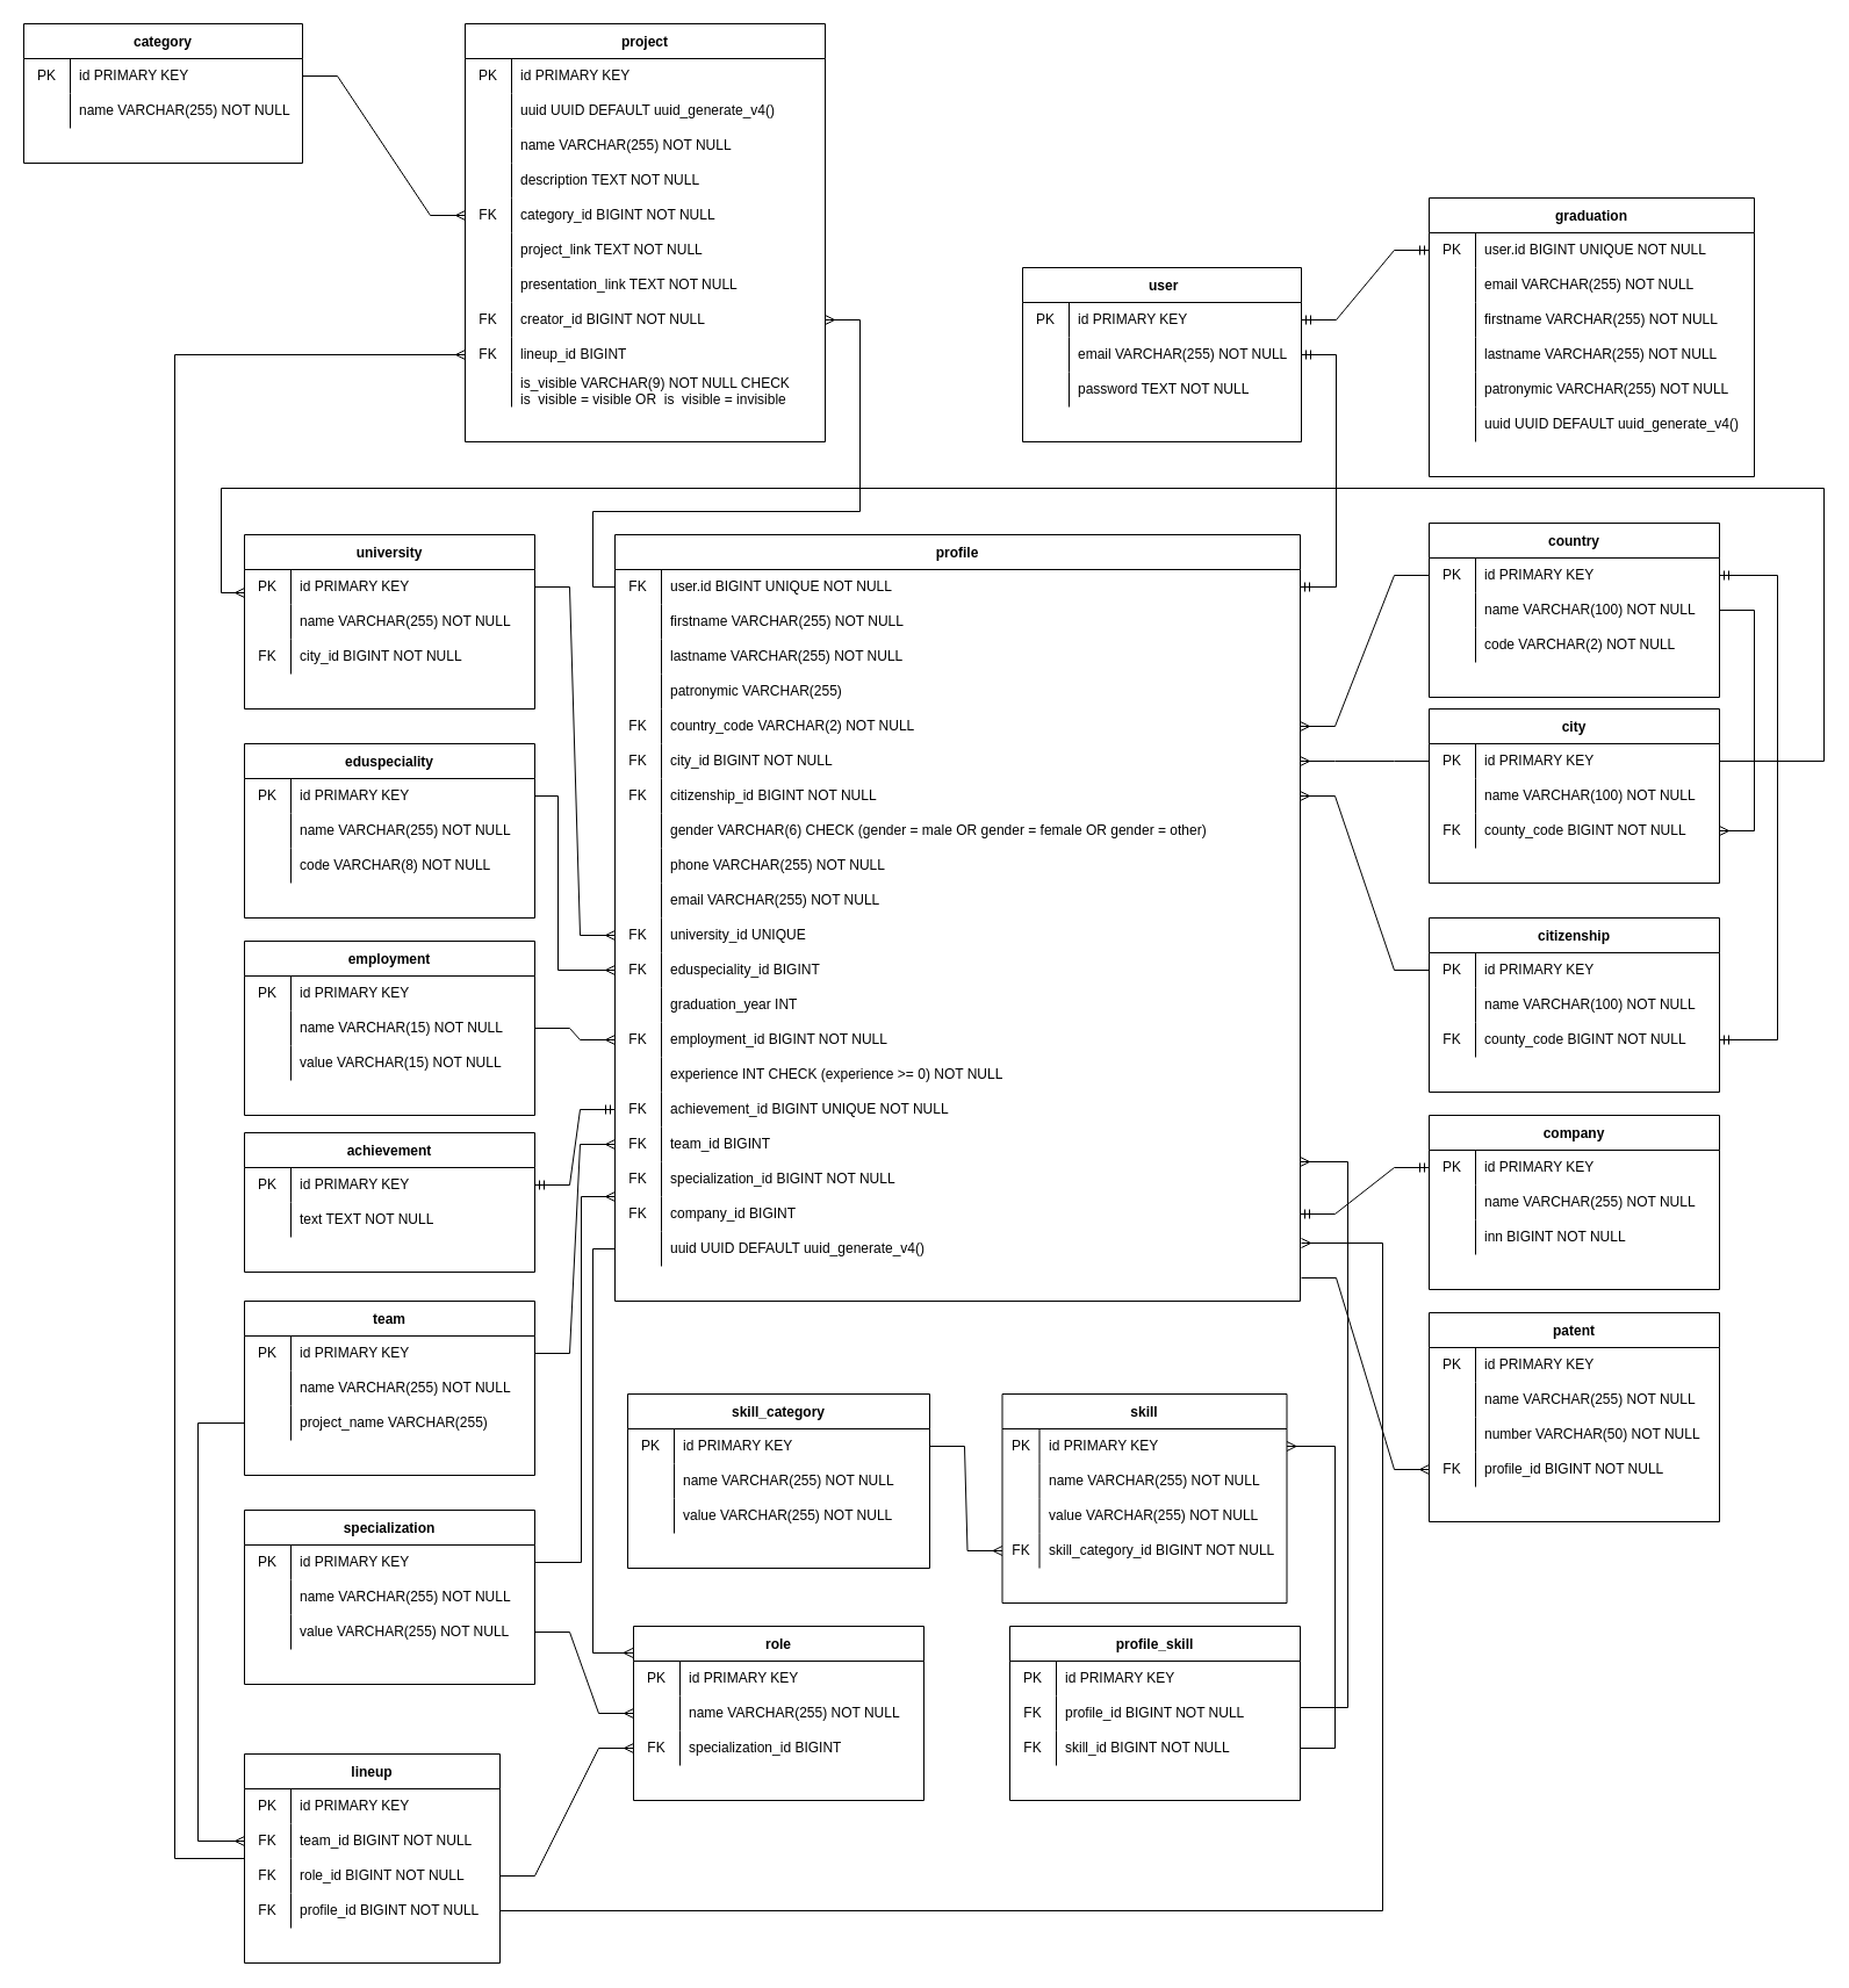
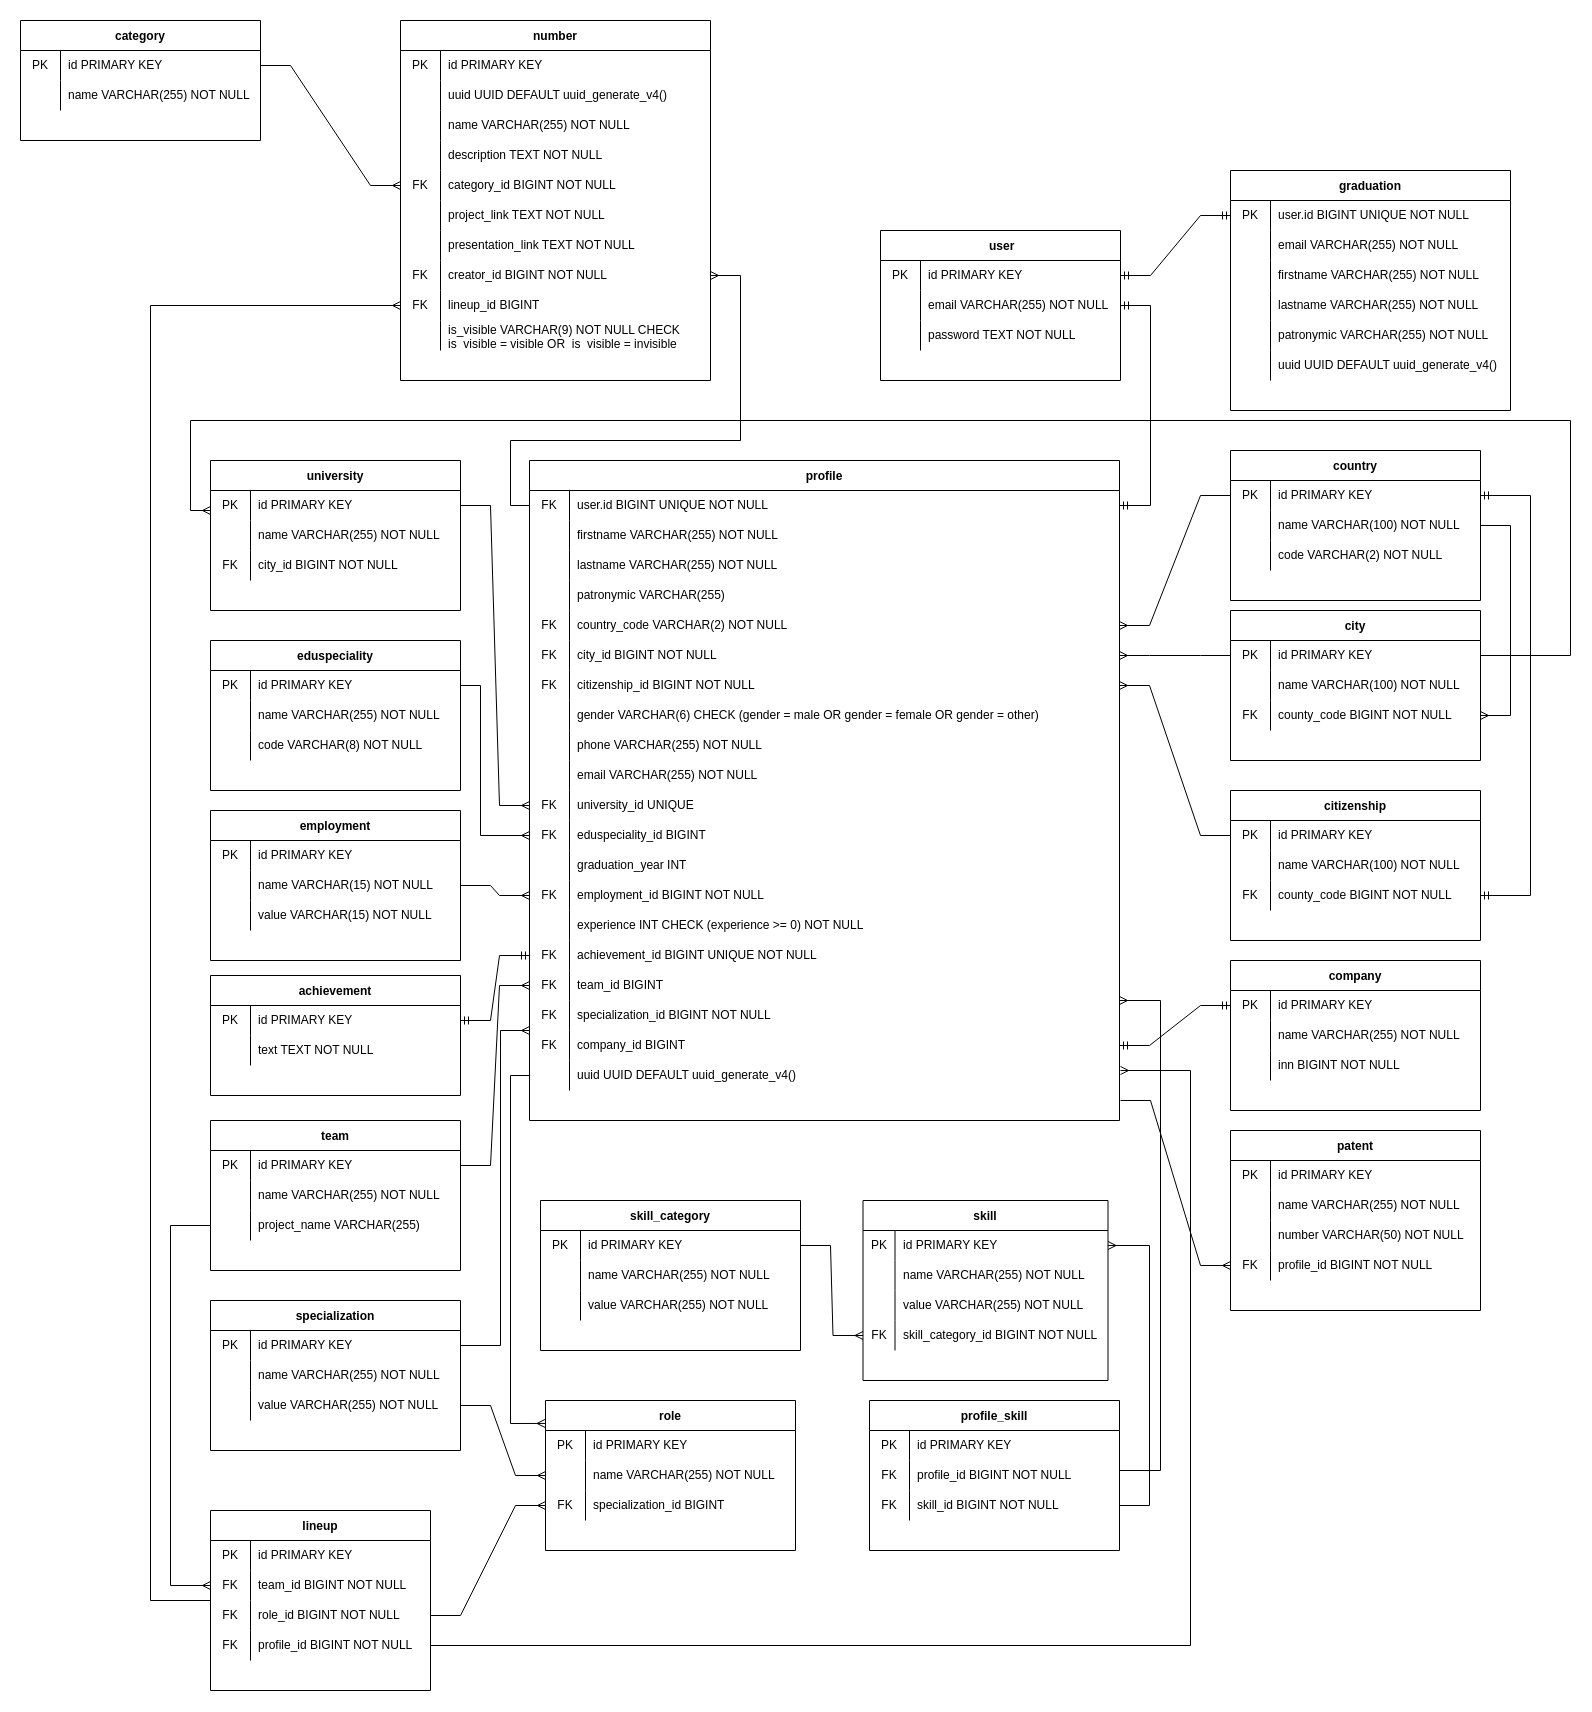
- <mxCell id="245" value="project" style="shape=table;startSize=30;container=1;collapsible=0;childLayout=tableLayout;fixedRows=1;rowLines=0;fontStyle=1;" parent="1" vertex="1"><mxGeometry x="400" y="20" width="310" height="360" as="geometry" /></mxCell>
+ <mxCell id="245" value="number" style="shape=table;startSize=30;container=1;collapsible=0;childLayout=tableLayout;fixedRows=1;rowLines=0;fontStyle=1;" parent="1" vertex="1"><mxGeometry x="400" y="20" width="310" height="360" as="geometry" /></mxCell>
